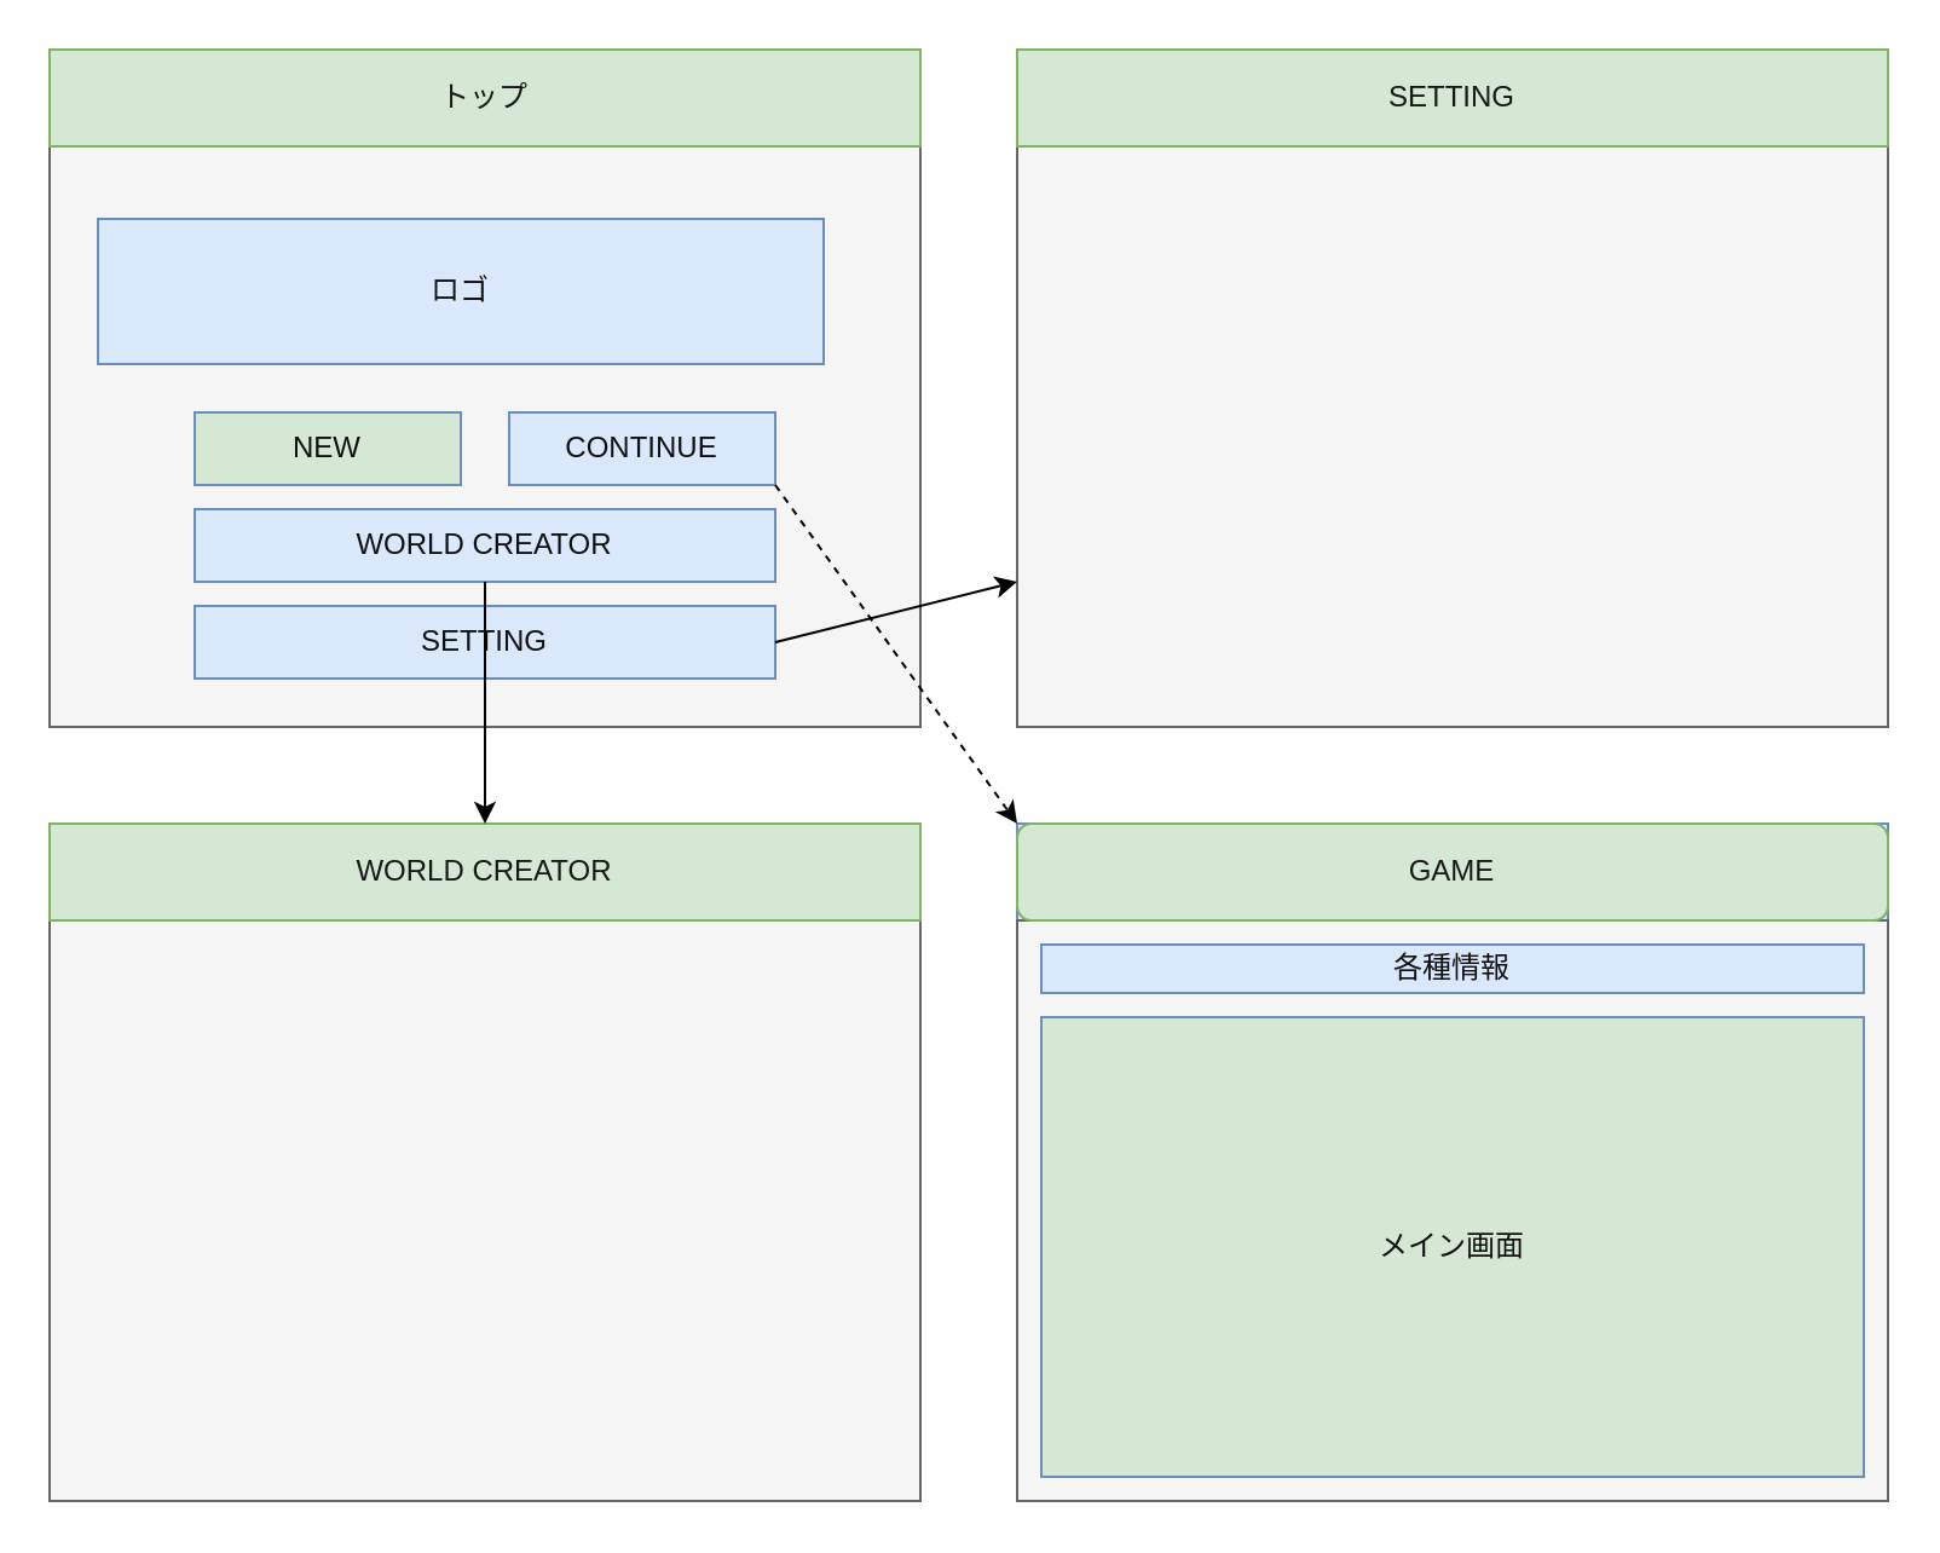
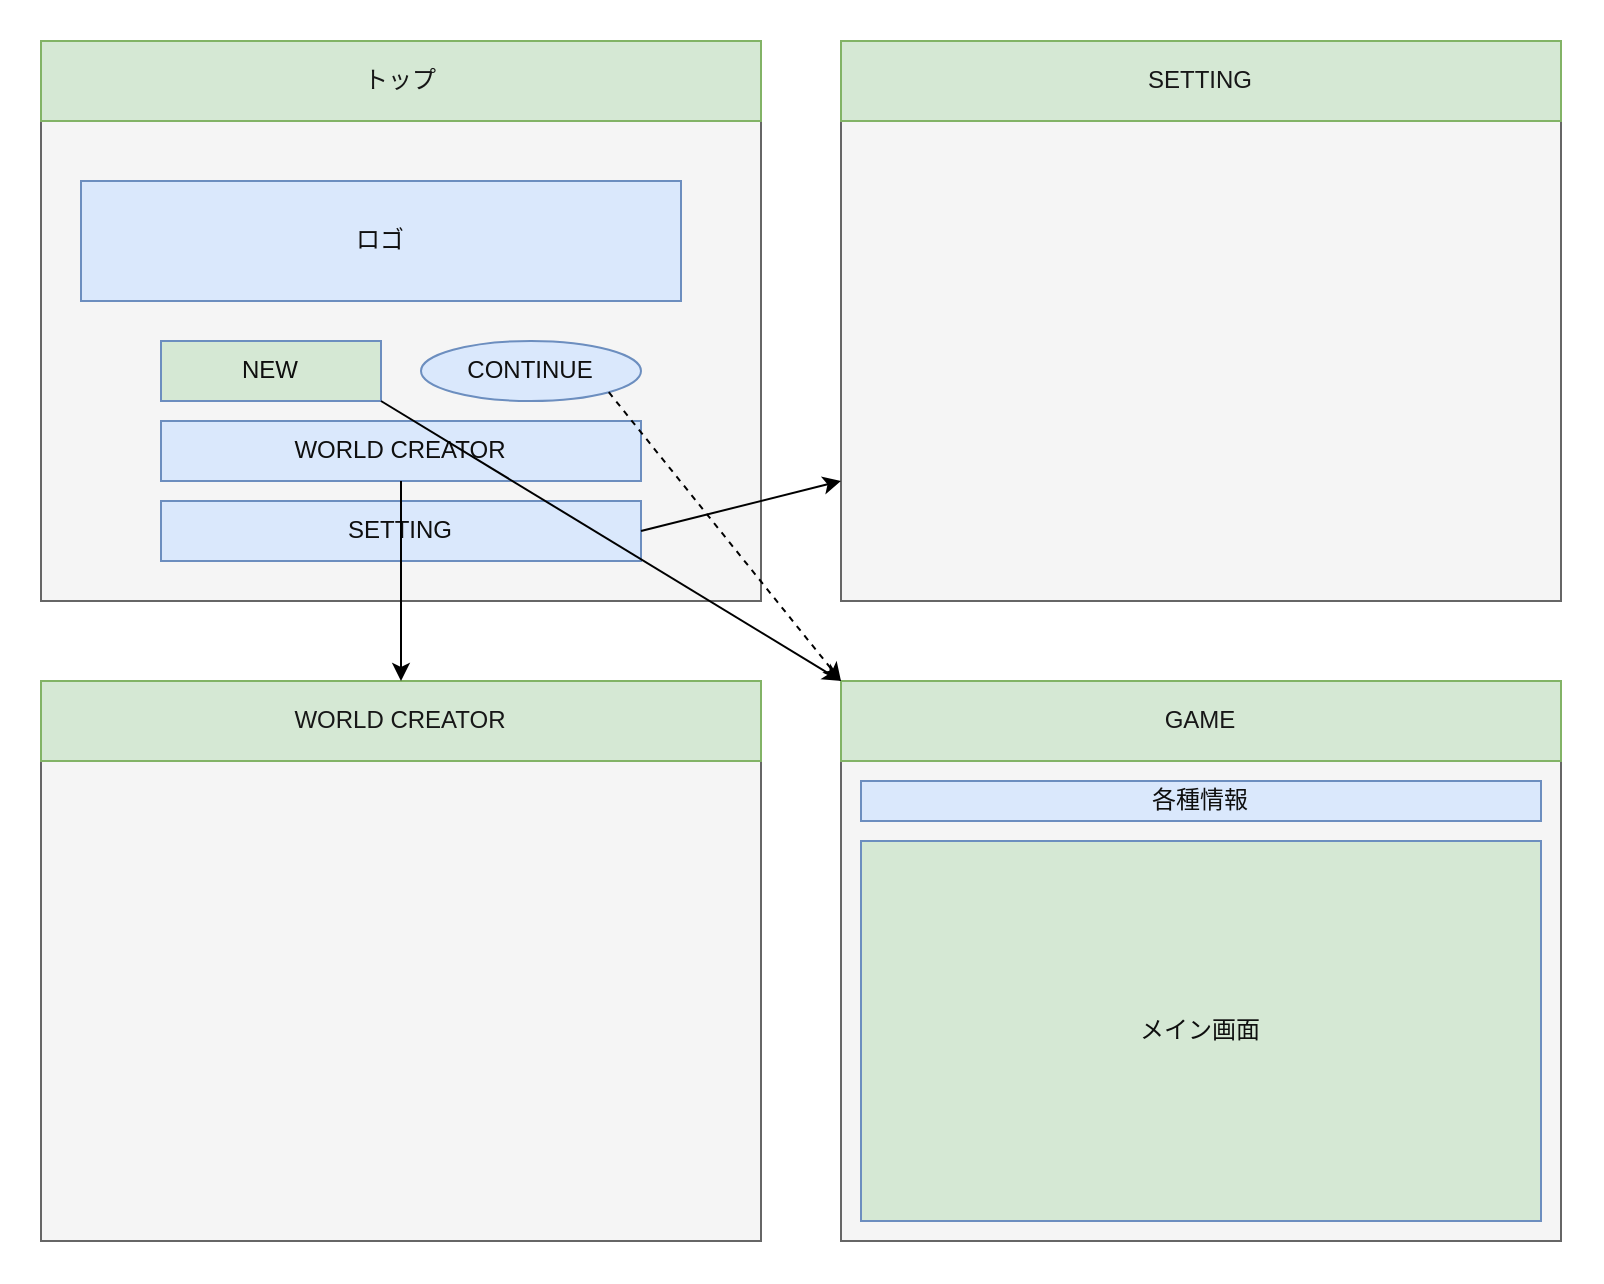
- <mxCell id="9" value="CONTINUE" style="rounded=0;whiteSpace=wrap;html=1;fillColor=#dae8fc;strokeColor=#6c8ebf;fontColor=#0F0F0F;" vertex="1" parent="2"><mxGeometry x="190" y="150" width="110" height="30" as="geometry" /></mxCell>
+ <mxCell id="9" value="CONTINUE" style="ellipse;whiteSpace=wrap;html=1;fillColor=#dae8fc;strokeColor=#6c8ebf;fontColor=#0F0F0F;" vertex="1" parent="2"><mxGeometry x="190" y="150" width="110" height="30" as="geometry" /></mxCell>
+ <mxCell id="21" style="rounded=0;orthogonalLoop=1;jettySize=auto;html=1;entryX=0;entryY=0;entryDx=0;entryDy=0;fontColor=#0F0F0F;strokeColor=#000000;exitX=1;exitY=1;exitDx=0;exitDy=0;" edge="1" parent="1" source="6" target="18"><mxGeometry relative="1" as="geometry" /></mxCell>
- <mxCell id="18" value="GAME" style="whiteSpace=wrap;html=1;fillColor=#d5e8d4;strokeColor=#82b366;fontColor=#171717;rounded=1;" vertex="1" parent="16"><mxGeometry width="360" height="40" as="geometry" /></mxCell>
+ <mxCell id="18" value="GAME" style="rounded=0;whiteSpace=wrap;html=1;fillColor=#d5e8d4;strokeColor=#82b366;fontColor=#171717;" vertex="1" parent="16"><mxGeometry width="360" height="40" as="geometry" /></mxCell>
